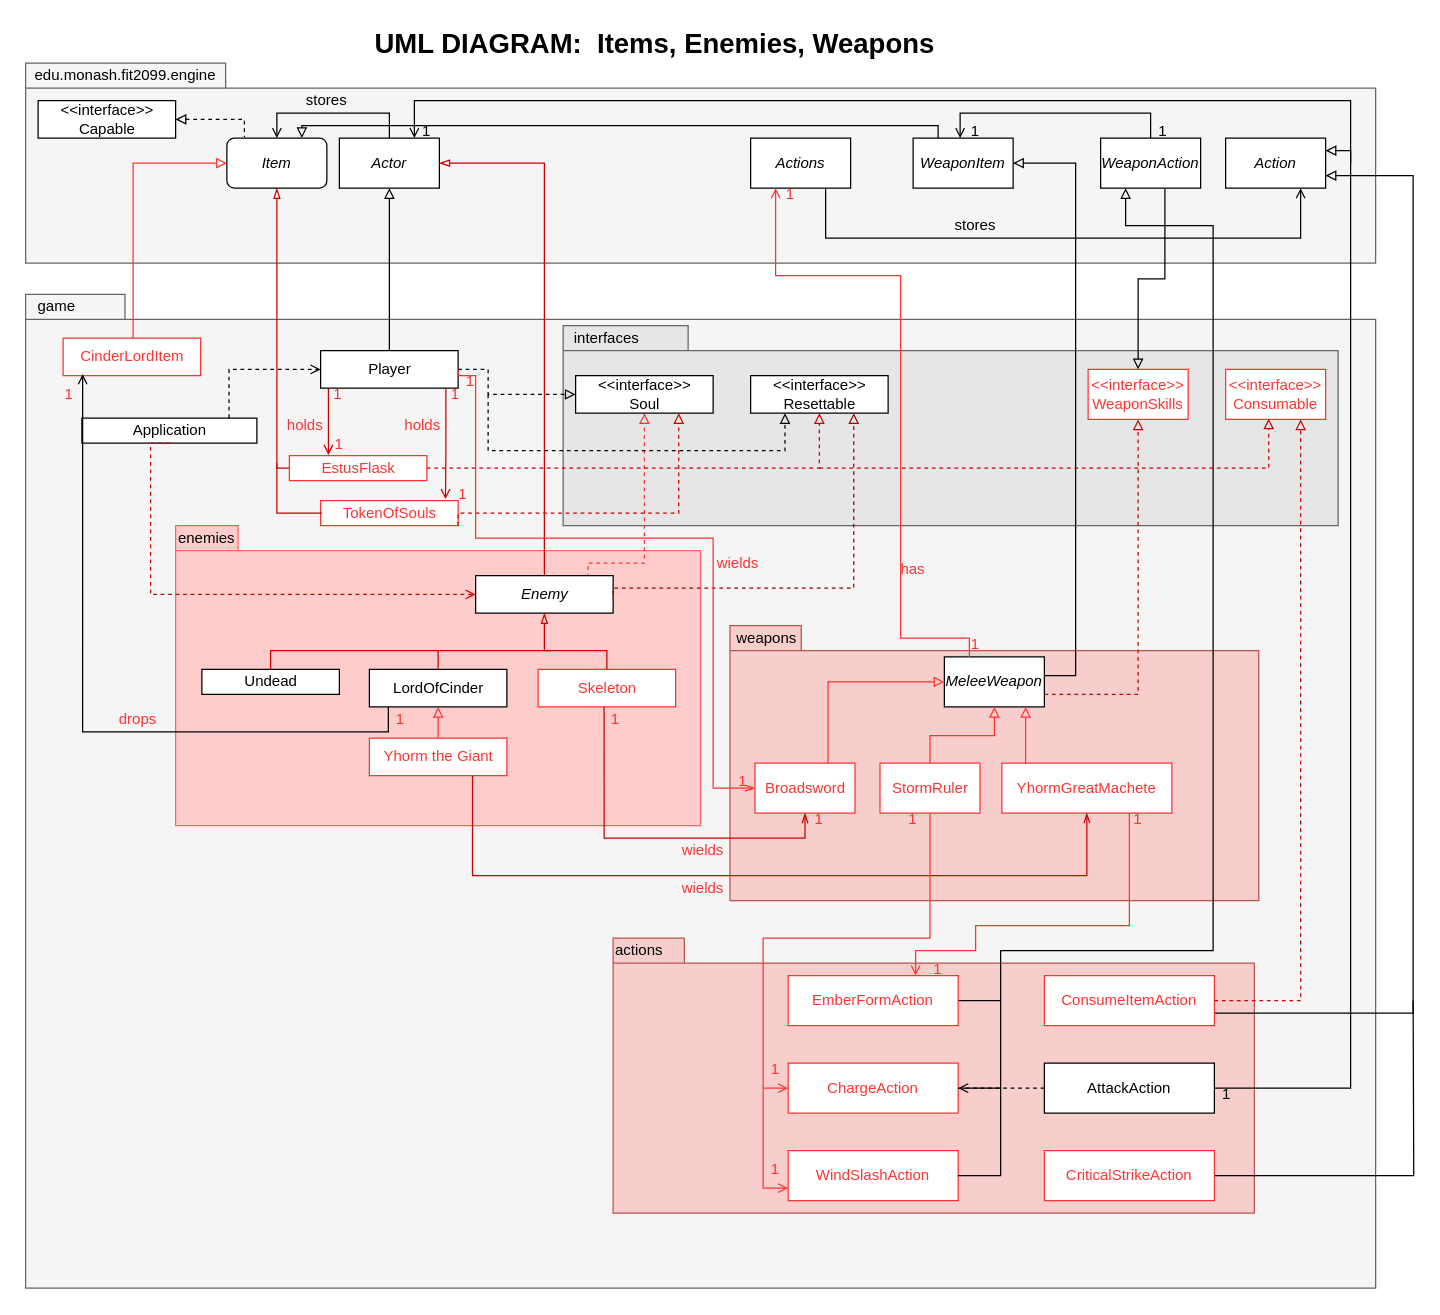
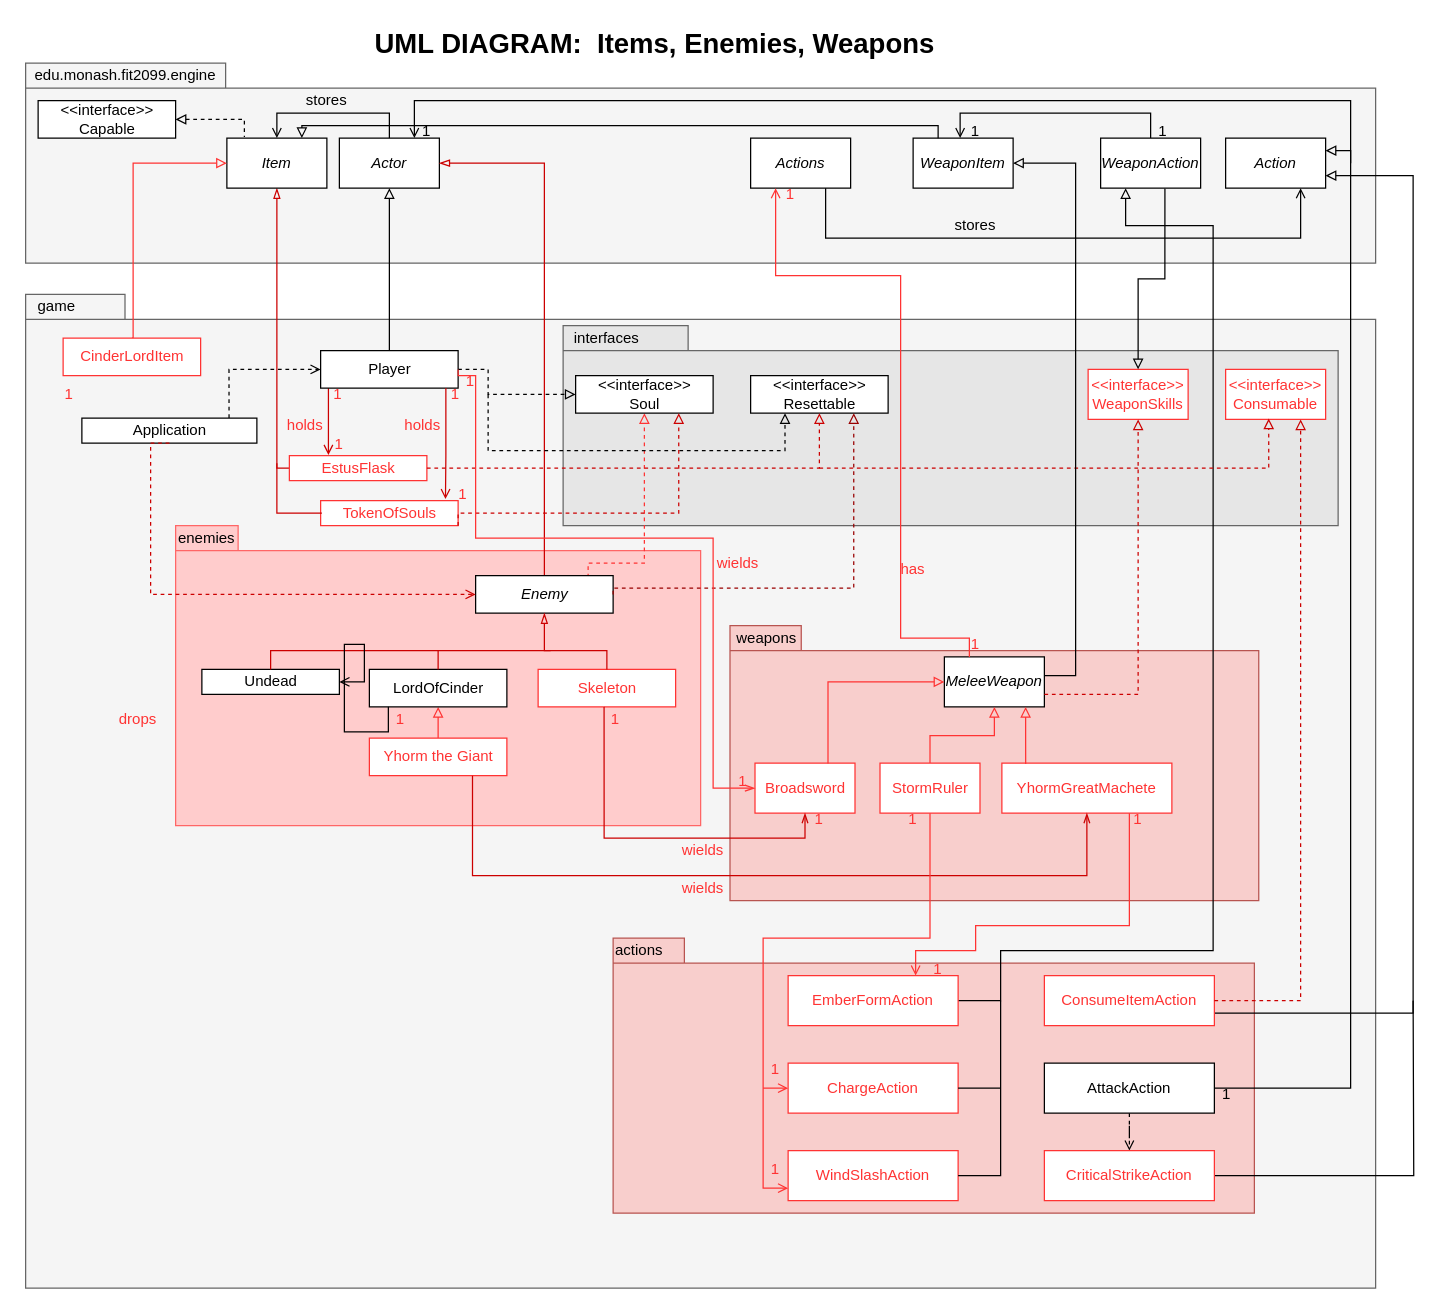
- <mxCell id="10" value="&lt;i&gt;&lt;font&gt;Item&lt;/font&gt;&lt;/i&gt;" style="whiteSpace=wrap;html=1;rounded=1;" parent="1" vertex="1"><mxGeometry x="181" y="110" width="80" height="40" as="geometry" /></mxCell>
+ <mxCell id="10" value="&lt;i&gt;&lt;font&gt;Item&lt;/font&gt;&lt;/i&gt;" style="rounded=0;whiteSpace=wrap;html=1;" parent="1" vertex="1"><mxGeometry x="181" y="110" width="80" height="40" as="geometry" /></mxCell>
- <mxCell id="54" style="edgeStyle=orthogonalEdgeStyle;rounded=0;orthogonalLoop=1;jettySize=auto;html=1;entryX=0.142;entryY=0.957;entryDx=0;entryDy=0;endArrow=open;endFill=0;exitX=0.138;exitY=1;exitDx=0;exitDy=0;exitPerimeter=0;entryPerimeter=0;" parent="1" source="27" target="41" edge="1"><mxGeometry relative="1" as="geometry"><mxPoint x="20" y="603.79" as="sourcePoint" /><mxPoint x="118.49" y="565" as="targetPoint" /></mxGeometry></mxCell>
+ <mxCell id="54" style="edgeStyle=orthogonalEdgeStyle;rounded=0;orthogonalLoop=1;jettySize=auto;html=1;endArrow=open;endFill=0;exitX=0.138;exitY=1;exitDx=0;exitDy=0;exitPerimeter=0;" parent="1" source="27" target="25" edge="1"><mxGeometry relative="1" as="geometry"><mxPoint x="20" y="603.79" as="sourcePoint" /><mxPoint x="118.49" y="565" as="targetPoint" /></mxGeometry></mxCell>
- <mxCell id="64" style="edgeStyle=orthogonalEdgeStyle;rounded=0;orthogonalLoop=1;jettySize=auto;html=1;startArrow=none;startFill=0;endArrow=open;endFill=0;dashed=1;" parent="1" source="65" target="59" edge="1"><mxGeometry relative="1" as="geometry" /></mxCell>
+ <mxCell id="64" style="edgeStyle=orthogonalEdgeStyle;rounded=0;orthogonalLoop=1;jettySize=auto;html=1;entryX=0.5;entryY=0;entryDx=0;entryDy=0;startArrow=none;startFill=0;endArrow=open;endFill=0;dashed=1;" parent="1" source="65" target="77" edge="1"><mxGeometry relative="1" as="geometry" /></mxCell>
